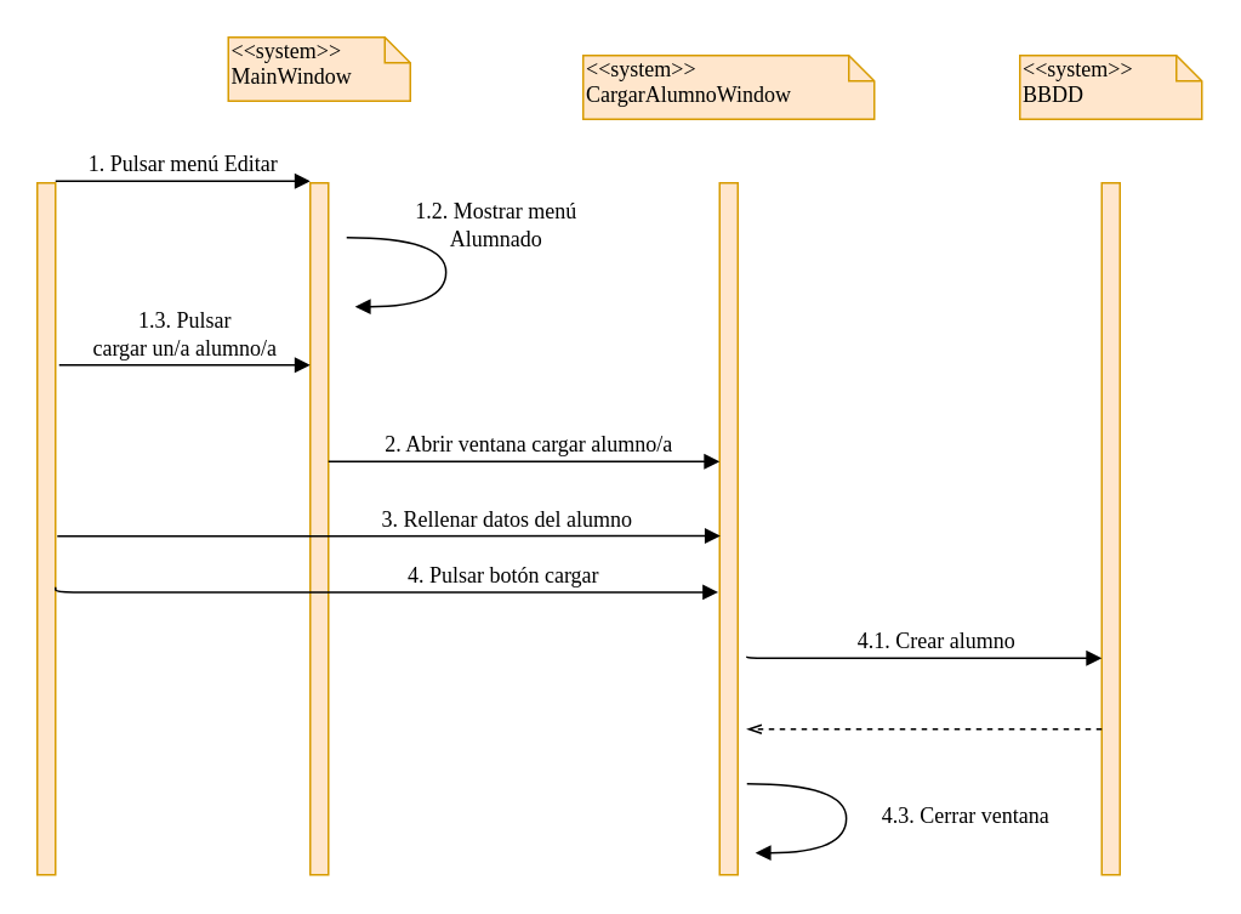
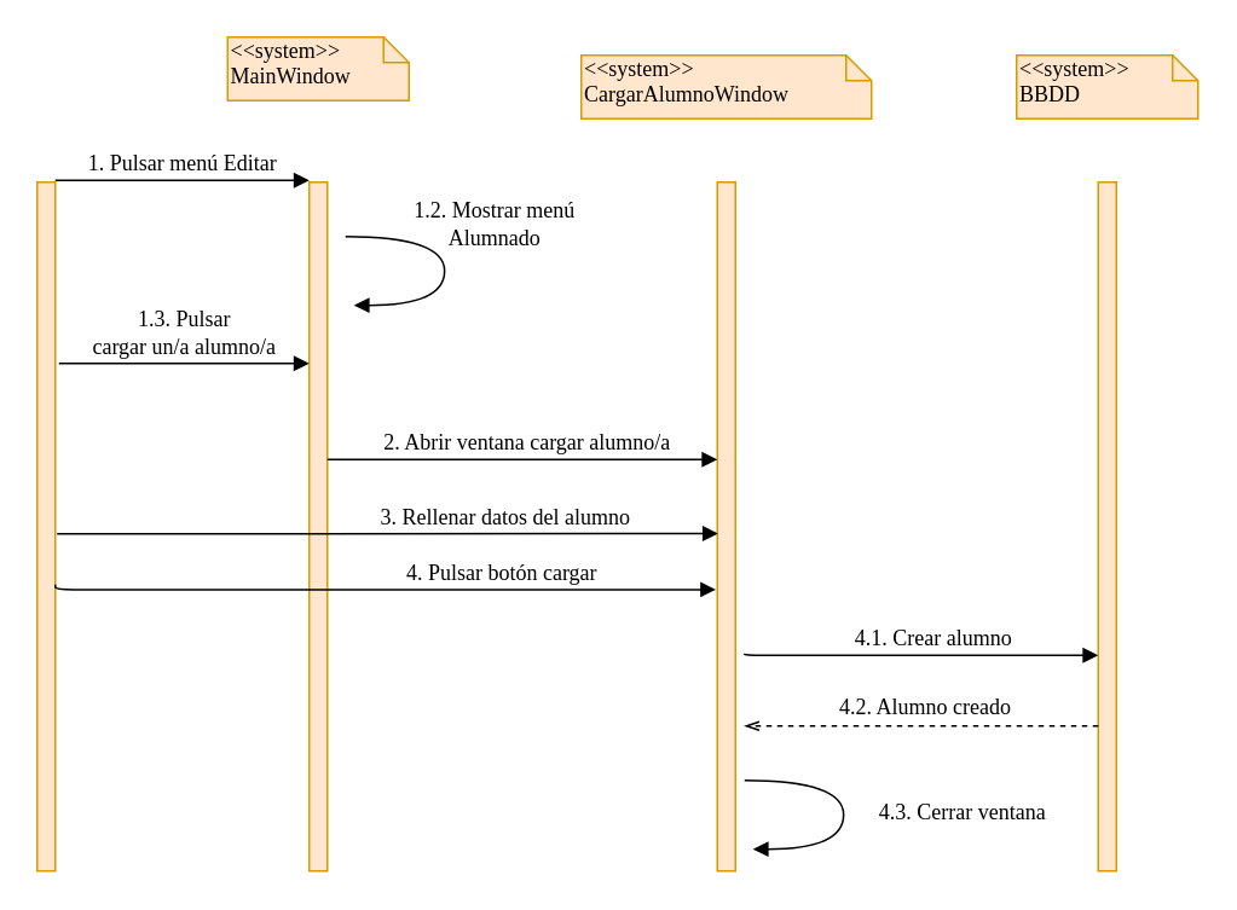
+ <mxCell id="14" value="4.2. Alumno creado" style="text;html=1;strokeColor=none;fillColor=none;align=center;verticalAlign=middle;whiteSpace=wrap;rounded=0;fontFamily=Verdana;" vertex="1" parent="1"><mxGeometry x="435" y="380" width="150" height="20" as="geometry" /></mxCell>
